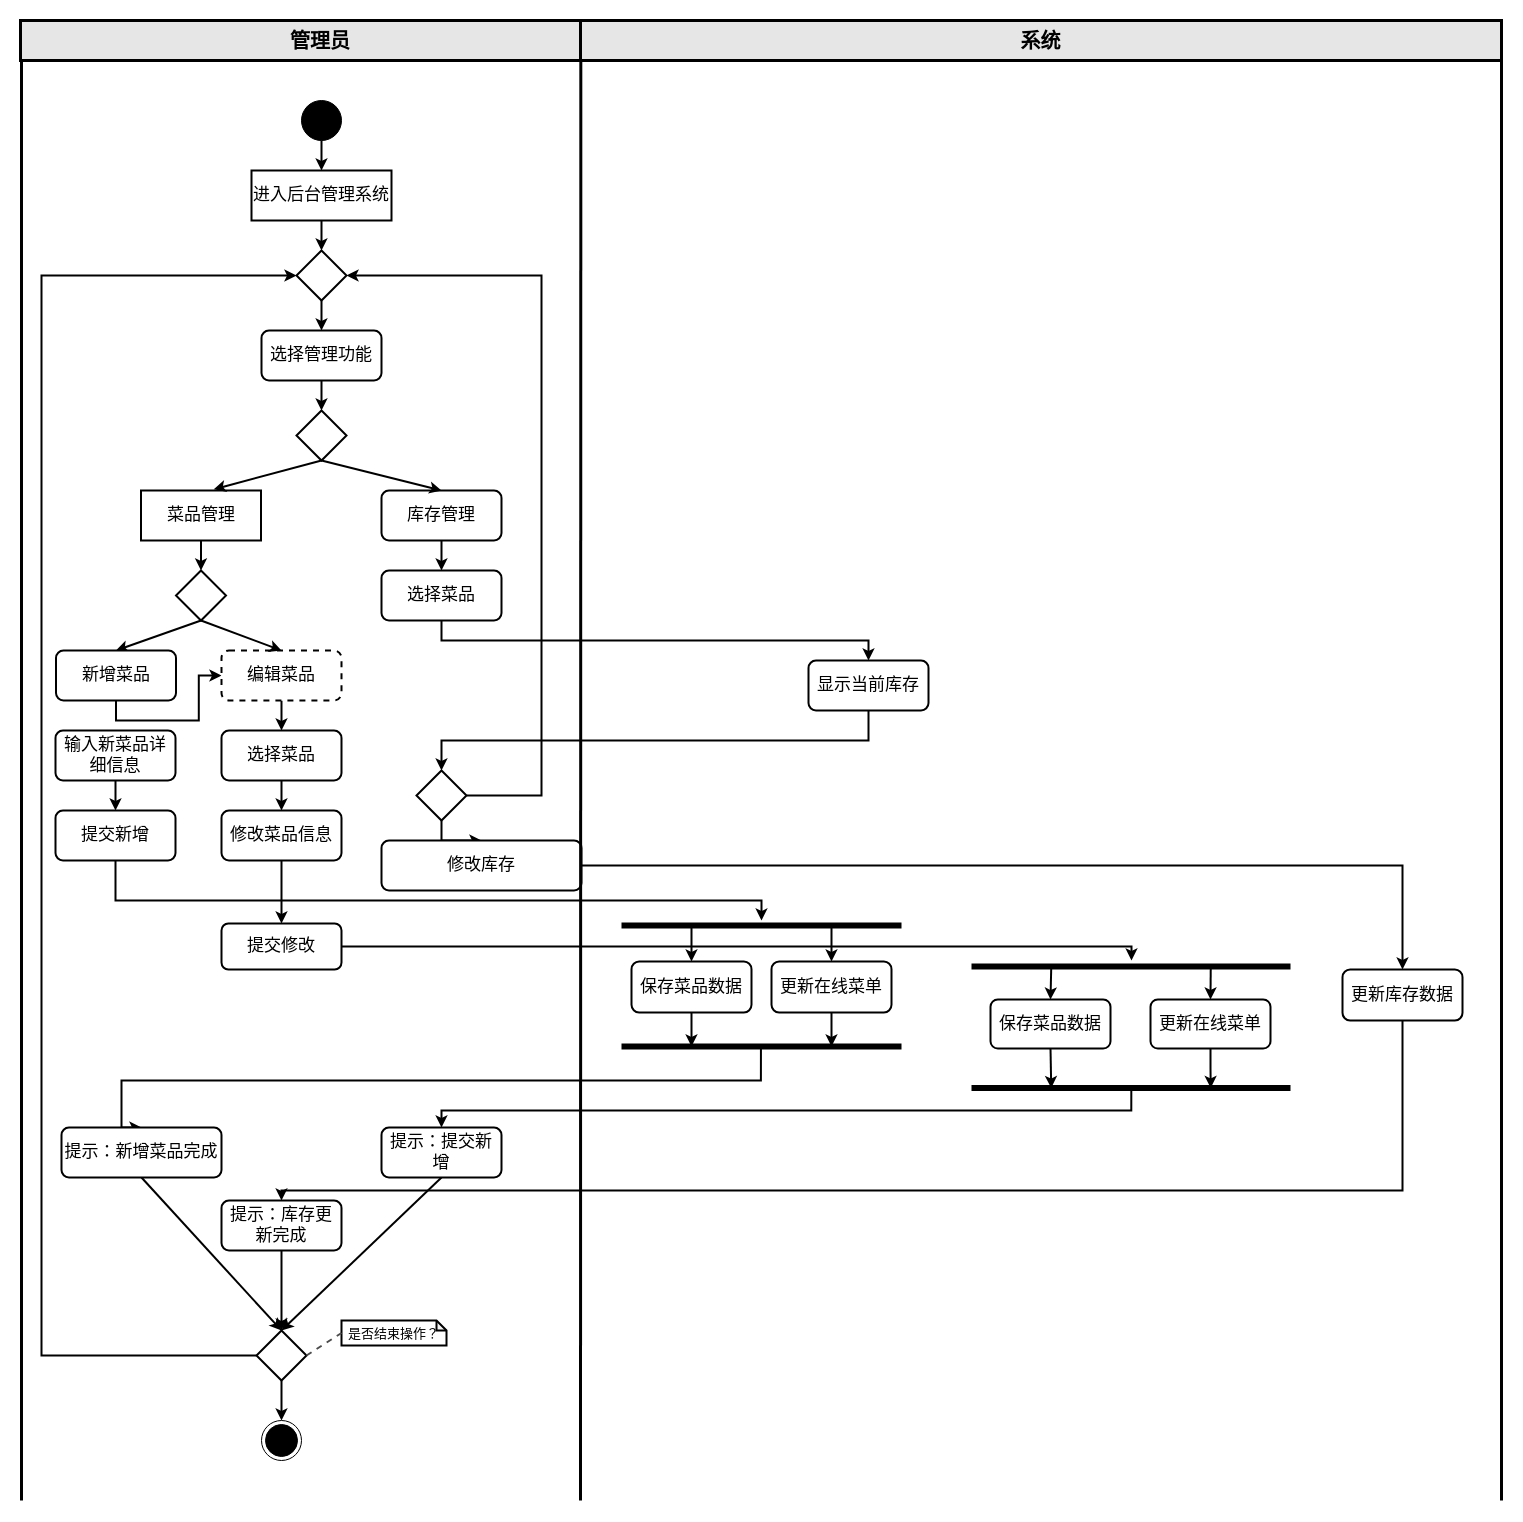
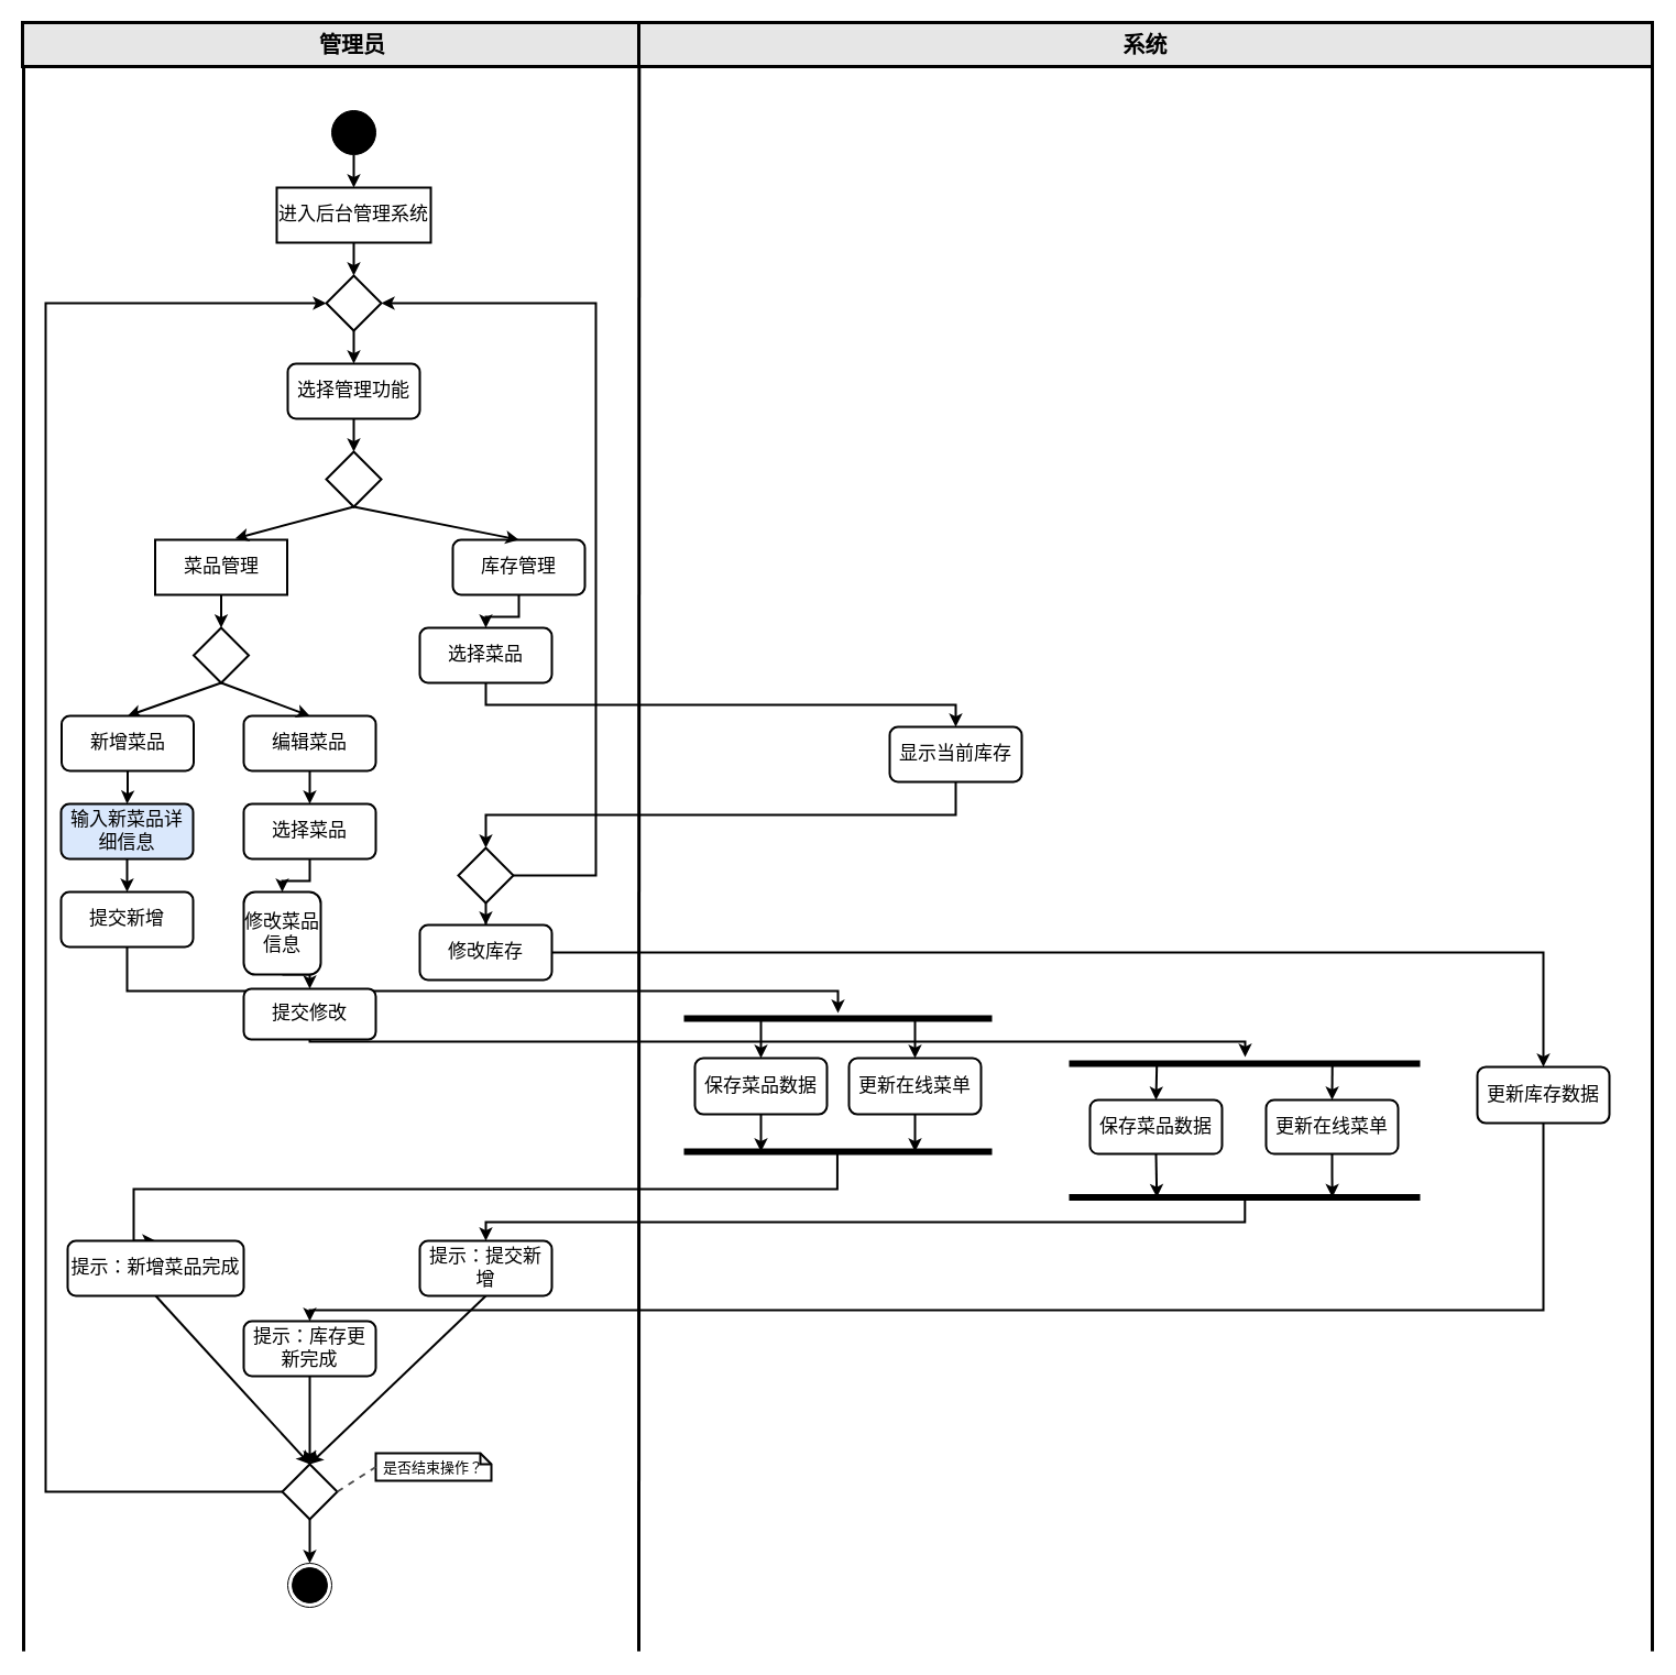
- <mxCell id="50" value="&lt;font style=&quot;vertical-align: inherit;&quot;&gt;&lt;font style=&quot;vertical-align: inherit;&quot;&gt;&lt;font style=&quot;vertical-align: inherit;&quot;&gt;&lt;font style=&quot;vertical-align: inherit;&quot;&gt;库存管理&lt;/font&gt;&lt;/font&gt;&lt;/font&gt;&lt;/font&gt;" style="rounded=1;whiteSpace=wrap;html=1;labelBackgroundColor=none;fontSize=17;fontFamily=黑体;strokeWidth=2;" parent="1" vertex="1"><mxGeometry x="381" y="490" width="120" height="50" as="geometry" /></mxCell>
+ <mxCell id="50" value="&lt;font style=&quot;vertical-align: inherit;&quot;&gt;&lt;font style=&quot;vertical-align: inherit;&quot;&gt;&lt;font style=&quot;vertical-align: inherit;&quot;&gt;&lt;font style=&quot;vertical-align: inherit;&quot;&gt;库存管理&lt;/font&gt;&lt;/font&gt;&lt;/font&gt;&lt;/font&gt;" style="rounded=1;whiteSpace=wrap;html=1;labelBackgroundColor=none;fontSize=17;fontFamily=黑体;strokeWidth=2;" parent="1" vertex="1"><mxGeometry x="411" y="490" width="120" height="50" as="geometry" /></mxCell>
- <mxCell id="55" value="编辑&lt;span style=&quot;background-color: transparent; color: light-dark(rgb(0, 0, 0), rgb(255, 255, 255));&quot;&gt;菜品&lt;/span&gt;" style="rounded=1;whiteSpace=wrap;html=1;fontSize=17;fontFamily=黑体;labelBackgroundColor=none;strokeWidth=2;dashed=1;" parent="1" vertex="1"><mxGeometry x="221" y="650" width="120" height="50" as="geometry" /></mxCell>
+ <mxCell id="55" value="编辑&lt;span style=&quot;background-color: transparent; color: light-dark(rgb(0, 0, 0), rgb(255, 255, 255));&quot;&gt;菜品&lt;/span&gt;" style="rounded=1;whiteSpace=wrap;html=1;fontSize=17;fontFamily=黑体;labelBackgroundColor=none;strokeWidth=2;" parent="1" vertex="1"><mxGeometry x="221" y="650" width="120" height="50" as="geometry" /></mxCell>
- <mxCell id="2" style="edgeStyle=orthogonalEdgeStyle;rounded=0;orthogonalLoop=1;jettySize=auto;html=1;exitX=0.5;exitY=1;exitDx=0;exitDy=0;labelBackgroundColor=none;fontColor=default;fontSize=17;fontFamily=黑体;strokeWidth=2;" parent="1" source="57" target="55" edge="1"><mxGeometry relative="1" as="geometry" /></mxCell>
+ <mxCell id="2" style="edgeStyle=orthogonalEdgeStyle;rounded=0;orthogonalLoop=1;jettySize=auto;html=1;exitX=0.5;exitY=1;exitDx=0;exitDy=0;labelBackgroundColor=none;fontColor=default;fontSize=17;fontFamily=黑体;strokeWidth=2;" parent="1" source="57" target="5" edge="1"><mxGeometry relative="1" as="geometry" /></mxCell>
- <mxCell id="5" value="输入新菜品详细信息" style="rounded=1;whiteSpace=wrap;html=1;fontSize=17;fontFamily=黑体;labelBackgroundColor=none;strokeWidth=2;" parent="1" vertex="1"><mxGeometry x="55" y="730" width="120" height="50" as="geometry" /></mxCell>
+ <mxCell id="5" value="输入新菜品详细信息" style="rounded=1;whiteSpace=wrap;html=1;fontSize=17;fontFamily=黑体;labelBackgroundColor=none;strokeWidth=2;fillColor=#dae8fc;" parent="1" vertex="1"><mxGeometry x="55" y="730" width="120" height="50" as="geometry" /></mxCell>
- <mxCell id="11" value="修改菜品信息" style="rounded=1;whiteSpace=wrap;html=1;fontSize=17;fontFamily=黑体;labelBackgroundColor=none;strokeWidth=2;" parent="1" vertex="1"><mxGeometry x="221" y="810" width="120" height="50" as="geometry" /></mxCell>
+ <mxCell id="11" value="修改菜品信息" style="rounded=1;whiteSpace=wrap;html=1;fontSize=17;fontFamily=黑体;labelBackgroundColor=none;strokeWidth=2;" parent="1" vertex="1"><mxGeometry x="221" y="810" width="70" height="75" as="geometry" /></mxCell>
- <mxCell id="21" value="修改库存" style="rounded=1;whiteSpace=wrap;html=1;fontSize=17;fontFamily=黑体;labelBackgroundColor=none;strokeWidth=2;" parent="1" vertex="1"><mxGeometry x="381" y="840" width="200" height="50" as="geometry" /></mxCell>
+ <mxCell id="21" value="修改库存" style="rounded=1;whiteSpace=wrap;html=1;fontSize=17;fontFamily=黑体;labelBackgroundColor=none;strokeWidth=2;" parent="1" vertex="1"><mxGeometry x="381" y="840" width="120" height="50" as="geometry" /></mxCell>
- <mxCell id="12" value="提交修改" style="rounded=1;whiteSpace=wrap;html=1;fontSize=17;fontFamily=黑体;labelBackgroundColor=none;strokeWidth=2;" parent="1" vertex="1"><mxGeometry x="221" y="923" width="120" height="46" as="geometry" /></mxCell>
+ <mxCell id="12" value="提交修改" style="rounded=1;whiteSpace=wrap;html=1;fontSize=17;fontFamily=黑体;labelBackgroundColor=none;strokeWidth=2;" parent="1" vertex="1"><mxGeometry x="221" y="898" width="120" height="46" as="geometry" /></mxCell>
